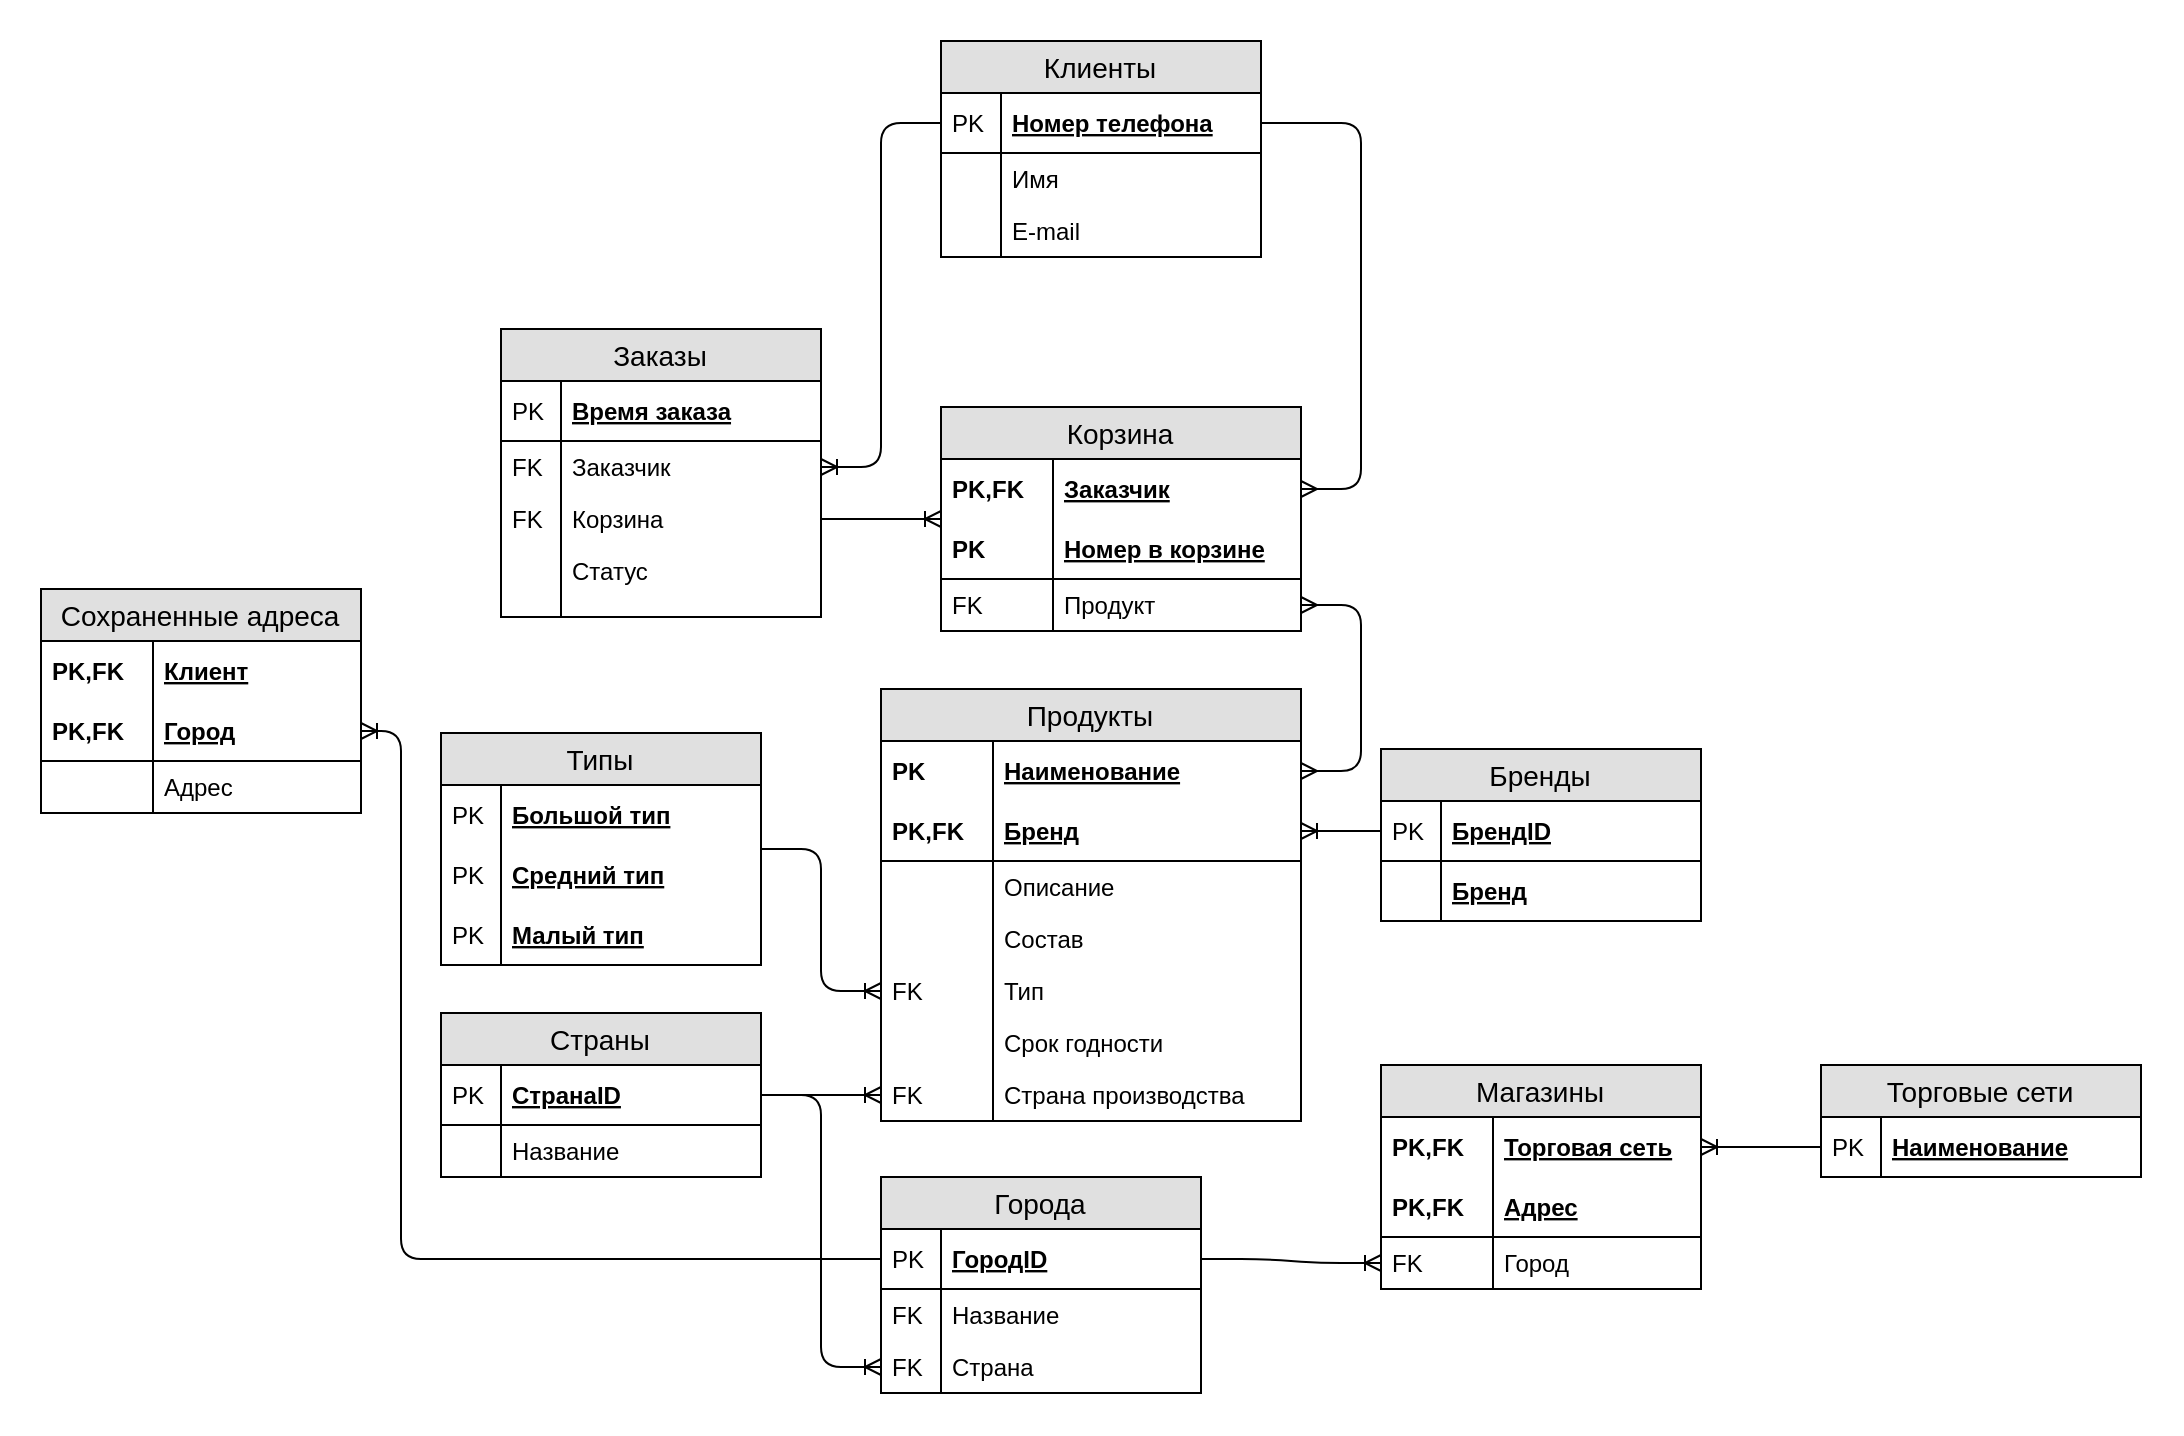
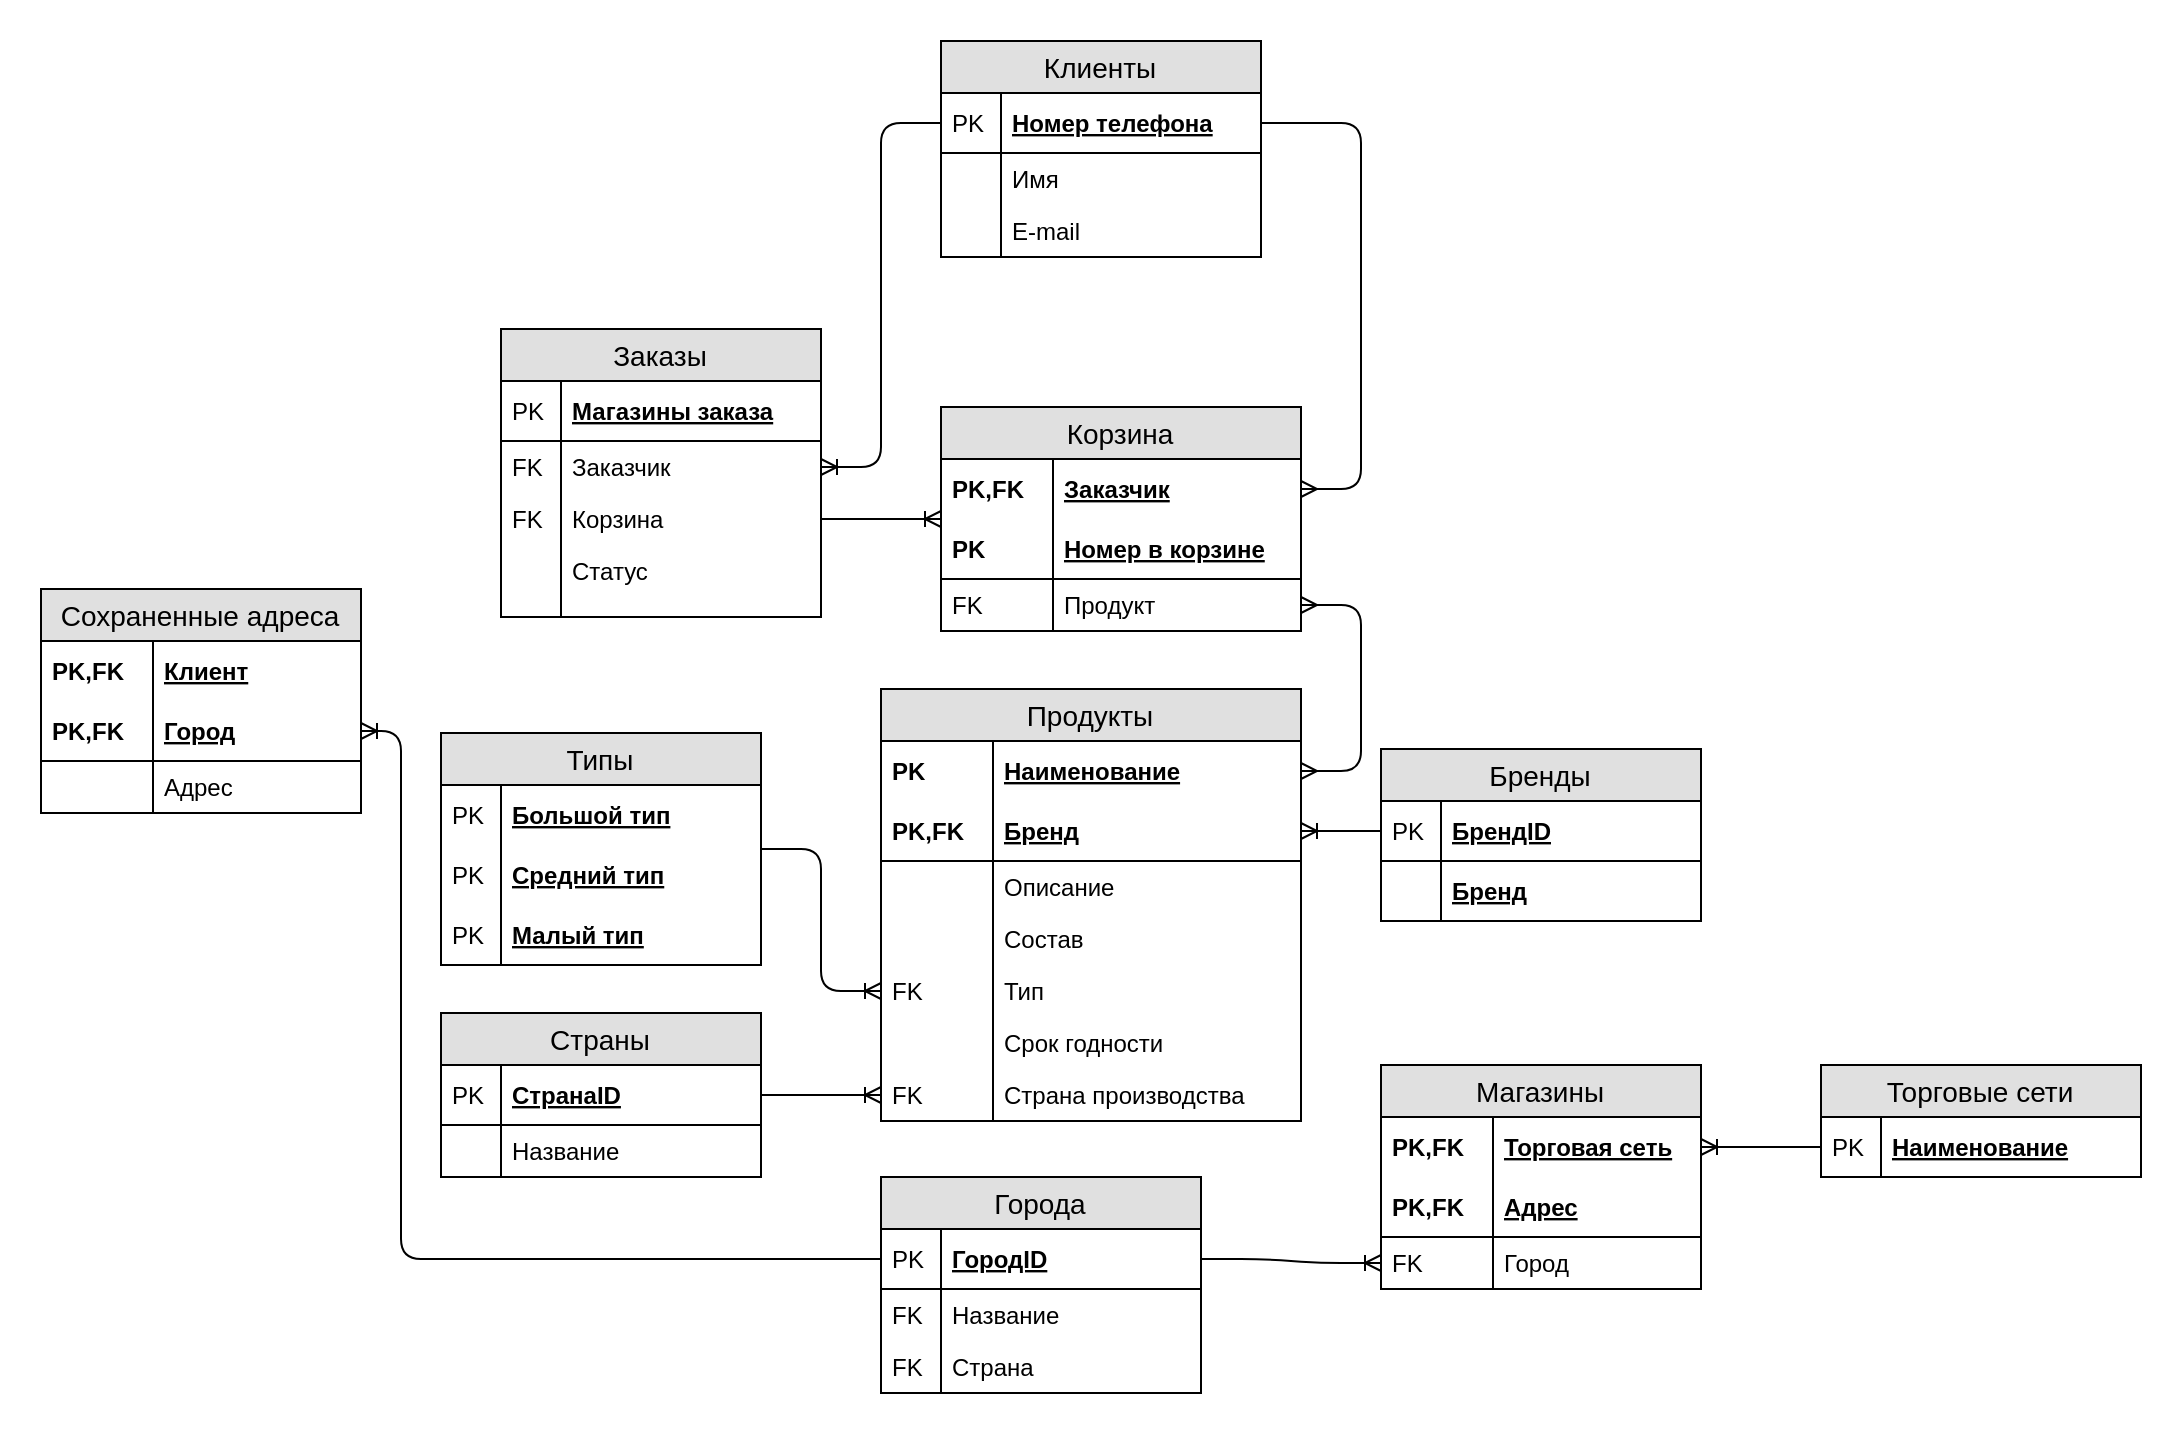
- <mxCell id="58" value="Время заказа" style="shape=partialRectangle;top=0;left=0;right=0;bottom=1;align=left;verticalAlign=middle;fillColor=none;spacingLeft=34;spacingRight=4;overflow=hidden;rotatable=0;points=[[0,0.5],[1,0.5]];portConstraint=eastwest;dropTarget=0;fontStyle=5;fontSize=12;" parent="57" vertex="1"><mxGeometry y="26" width="160" height="30" as="geometry" /></mxCell>
+ <mxCell id="58" value="Магазины заказа" style="shape=partialRectangle;top=0;left=0;right=0;bottom=1;align=left;verticalAlign=middle;fillColor=none;spacingLeft=34;spacingRight=4;overflow=hidden;rotatable=0;points=[[0,0.5],[1,0.5]];portConstraint=eastwest;dropTarget=0;fontStyle=5;fontSize=12;" parent="57" vertex="1"><mxGeometry y="26" width="160" height="30" as="geometry" /></mxCell>
- <mxCell id="33" value="" style="edgeStyle=entityRelationEdgeStyle;fontSize=12;html=1;endArrow=ERoneToMany;" parent="1" source="17" target="31" edge="1"><mxGeometry width="100" height="100" relative="1" as="geometry"><mxPoint x="-10" y="744" as="sourcePoint" /><mxPoint x="90" y="644" as="targetPoint" /></mxGeometry></mxCell>
